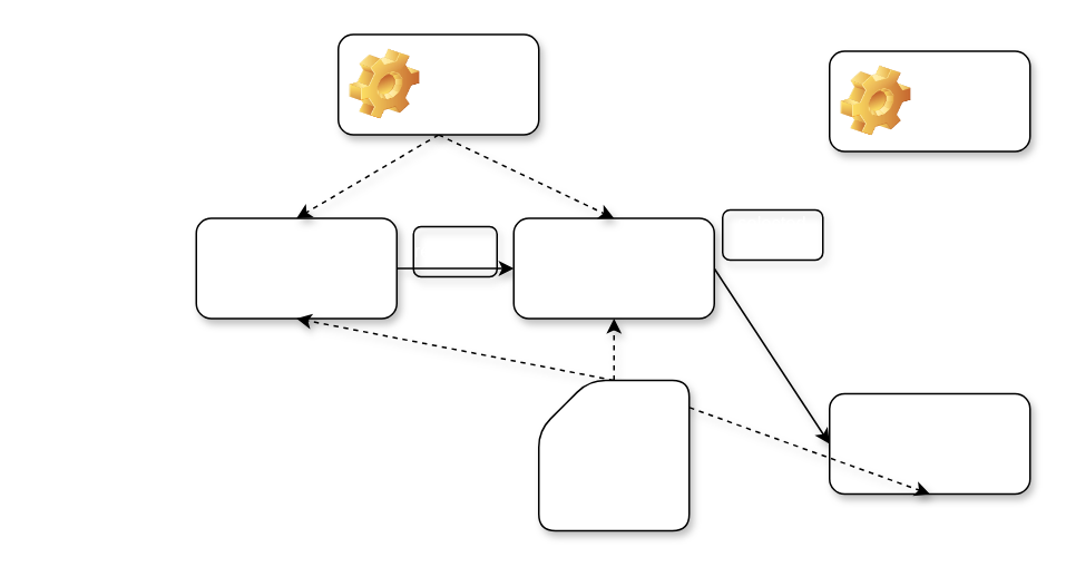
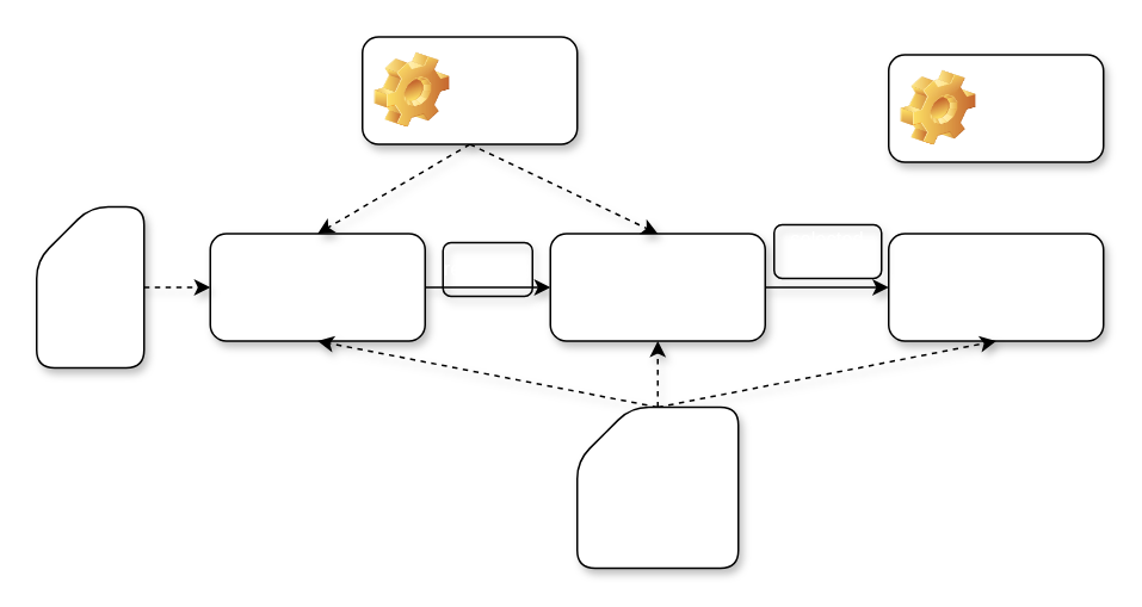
+ <mxCell id="16" value="Message to be classified" style="shape=card;html=1;fontSize=12;labelBorderColor=none;labelBackgroundColor=none;whiteSpace=wrap;verticalAlign=middle;rounded=1;strokeColor=#000000;shadow=1;fontColor=#FFFFFF;" parent="1" vertex="1"><mxGeometry x="20" y="115" width="60" height="90" as="geometry" /></mxCell>
+ <mxCell id="15" style="edgeStyle=none;html=1;exitX=1;exitY=0.5;exitDx=0;exitDy=0;exitPerimeter=0;entryX=0;entryY=0.5;entryDx=0;entryDy=0;dashed=1;fontSize=11;fontColor=#FFFFFF;labelBorderColor=none;labelBackgroundColor=none;verticalAlign=middle;rounded=1;strokeColor=#000000;shadow=1;" parent="1" source="16" target="3" edge="1"><mxGeometry relative="1" as="geometry" /></mxCell>
- <mxCell id="6" value="&lt;b style=&quot;font-size: 14px;&quot;&gt;Match&lt;br&gt;&lt;/b&gt;Match model's output string with one of possible categories" style="rounded=1;html=1;shadow=1;glass=0;labelBorderColor=none;labelBackgroundColor=none;whiteSpace=wrap;verticalAlign=middle;strokeColor=#000000;fontColor=#FFFFFF;" parent="1" vertex="1"><mxGeometry x="496" y="235" width="120" height="60" as="geometry" /></mxCell>
+ <mxCell id="6" value="&lt;b style=&quot;font-size: 14px;&quot;&gt;Match&lt;br&gt;&lt;/b&gt;Match model's output string with one of possible categories" style="rounded=1;html=1;shadow=1;glass=0;labelBorderColor=none;labelBackgroundColor=none;whiteSpace=wrap;verticalAlign=middle;strokeColor=#000000;fontColor=#FFFFFF;" parent="1" vertex="1"><mxGeometry x="496" y="130" width="120" height="60" as="geometry" /></mxCell>
